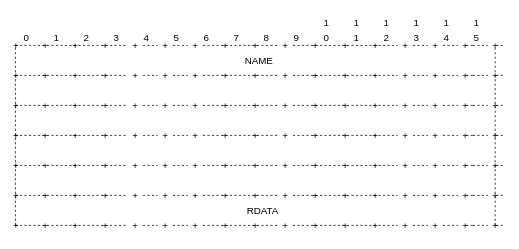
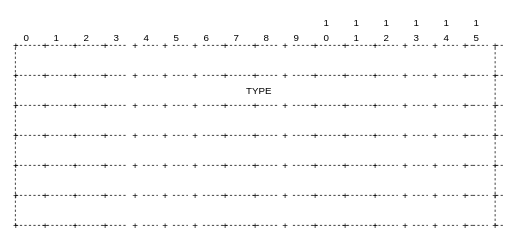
- <mxCell id="216" value="NAME" style="text;html=1;strokeColor=none;fillColor=none;align=center;verticalAlign=middle;whiteSpace=wrap;rounded=0;dashed=1;dashPattern=1 1;fontSize=13;" vertex="1" parent="1"><mxGeometry x="325" y="70" width="40" height="20" as="geometry" /></mxCell>
+ <mxCell id="215" value="TYPE" style="text;html=1;strokeColor=none;fillColor=none;align=center;verticalAlign=middle;whiteSpace=wrap;rounded=0;dashed=1;dashPattern=1 1;fontSize=13;" vertex="1" parent="1"><mxGeometry x="325" y="110" width="40" height="20" as="geometry" /></mxCell>
- <mxCell id="214" value="RDATA" style="text;html=1;strokeColor=none;fillColor=none;align=center;verticalAlign=middle;whiteSpace=wrap;rounded=0;dashed=1;dashPattern=1 1;fontSize=13;" vertex="1" parent="1"><mxGeometry x="330" y="270" width="40" height="20" as="geometry" /></mxCell>
